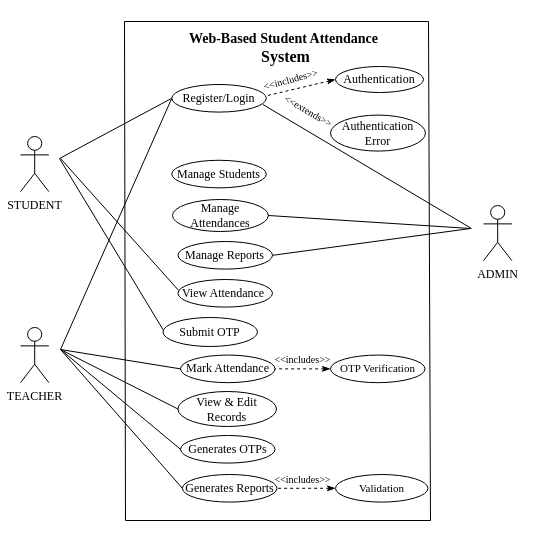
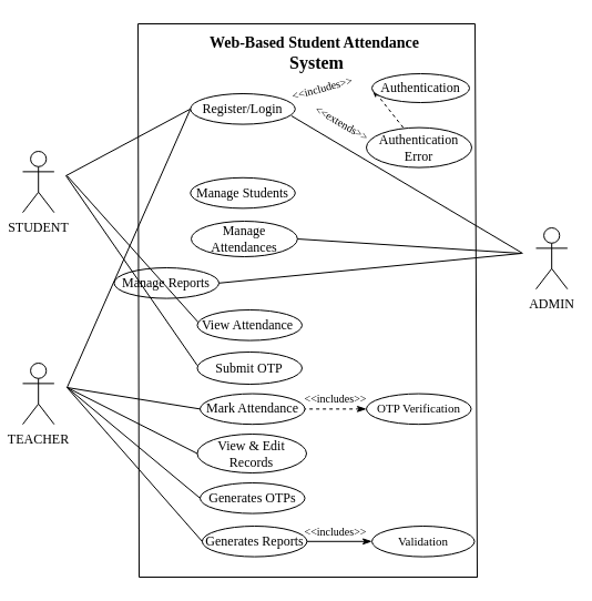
- <mxCell id="26" value="" style="endArrow=none;dashed=1;html=1;rounded=0;startArrow=classicThin;startFill=1;exitX=0;exitY=0.5;exitDx=0;exitDy=0;exitPerimeter=0;entryX=0.996;entryY=0.412;entryDx=0;entryDy=0;entryPerimeter=0;" parent="1" source="27" target="7" edge="1"><mxGeometry width="50" height="50" relative="1" as="geometry"><mxPoint x="321" y="266" as="sourcePoint" /><mxPoint x="271" y="92" as="targetPoint" /></mxGeometry></mxCell>
+ <mxCell id="26" value="" style="endArrow=none;dashed=1;html=1;rounded=0;startArrow=classicThin;startFill=1;exitX=0;exitY=0.5;exitDx=0;exitDy=0;exitPerimeter=0;" parent="1" source="27" target="30" edge="1"><mxGeometry width="50" height="50" relative="1" as="geometry"><mxPoint x="321" y="266" as="sourcePoint" /><mxPoint x="271" y="92" as="targetPoint" /></mxGeometry></mxCell>
- <mxCell id="4" value="&lt;font face=&quot;Times New Roman&quot;&gt;Manage Reports&lt;/font&gt;" style="strokeWidth=1;html=1;shape=mxgraph.flowchart.start_1;whiteSpace=wrap;container=0;" parent="1" vertex="1"><mxGeometry x="177.454" y="241.004" width="94.545" height="27.587" as="geometry" /></mxCell>
+ <mxCell id="4" value="&lt;font face=&quot;Times New Roman&quot;&gt;Manage Reports&lt;/font&gt;" style="strokeWidth=1;html=1;shape=mxgraph.flowchart.start_1;whiteSpace=wrap;container=0;" parent="1" vertex="1"><mxGeometry x="102.454" y="241.004" width="94.545" height="27.587" as="geometry" /></mxCell>
- <mxCell id="37" value="&lt;font face=&quot;Times New Roman&quot;&gt;Submit OTP&lt;/font&gt;" style="strokeWidth=1;html=1;shape=mxgraph.flowchart.start_1;whiteSpace=wrap;container=0;" parent="1" vertex="1"><mxGeometry x="162.45" y="317" width="94.55" height="29" as="geometry" /></mxCell>
+ <mxCell id="37" value="&lt;font face=&quot;Times New Roman&quot;&gt;Submit OTP&lt;/font&gt;" style="strokeWidth=1;html=1;shape=mxgraph.flowchart.start_1;whiteSpace=wrap;container=0;" parent="1" vertex="1"><mxGeometry x="177.45" y="317" width="94.55" height="29" as="geometry" /></mxCell>
- <mxCell id="34" value="" style="endArrow=none;dashed=1;html=1;rounded=0;startArrow=classicThin;startFill=1;entryX=1;entryY=0.5;entryDx=0;entryDy=0;entryPerimeter=0;exitX=0;exitY=0.5;exitDx=0;exitDy=0;exitPerimeter=0;" parent="1" source="35" target="8" edge="1"><mxGeometry width="50" height="50" relative="1" as="geometry"><mxPoint x="327.47" y="460.37" as="sourcePoint" /><mxPoint x="270.47" y="479.37" as="targetPoint" /></mxGeometry></mxCell>
+ <mxCell id="34" value="" style="endArrow=none;dashed=0;html=1;rounded=0;startArrow=classicThin;startFill=1;entryX=1;entryY=0.5;entryDx=0;entryDy=0;entryPerimeter=0;exitX=0;exitY=0.5;exitDx=0;exitDy=0;exitPerimeter=0;" parent="1" source="35" target="8" edge="1"><mxGeometry width="50" height="50" relative="1" as="geometry"><mxPoint x="327.47" y="460.37" as="sourcePoint" /><mxPoint x="270.47" y="479.37" as="targetPoint" /></mxGeometry></mxCell>
